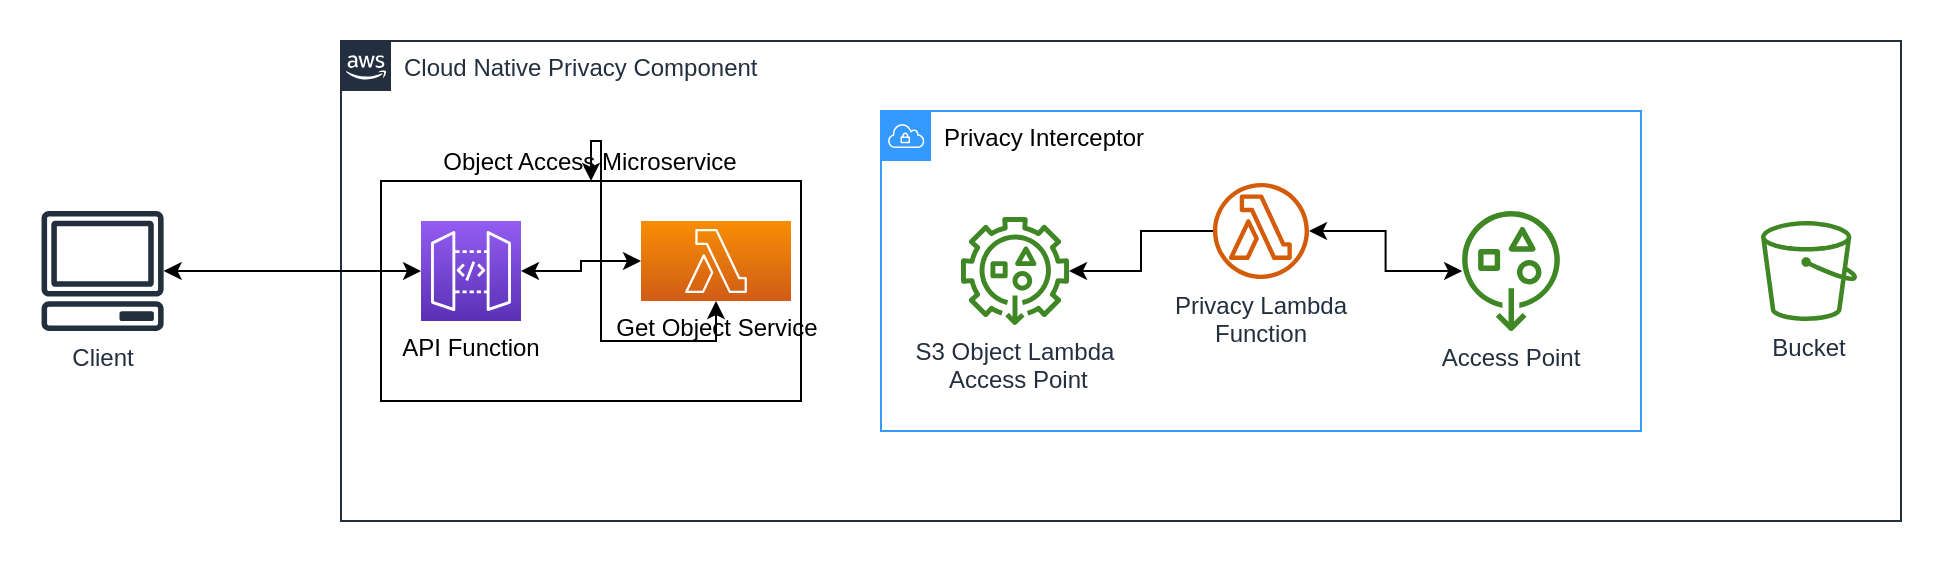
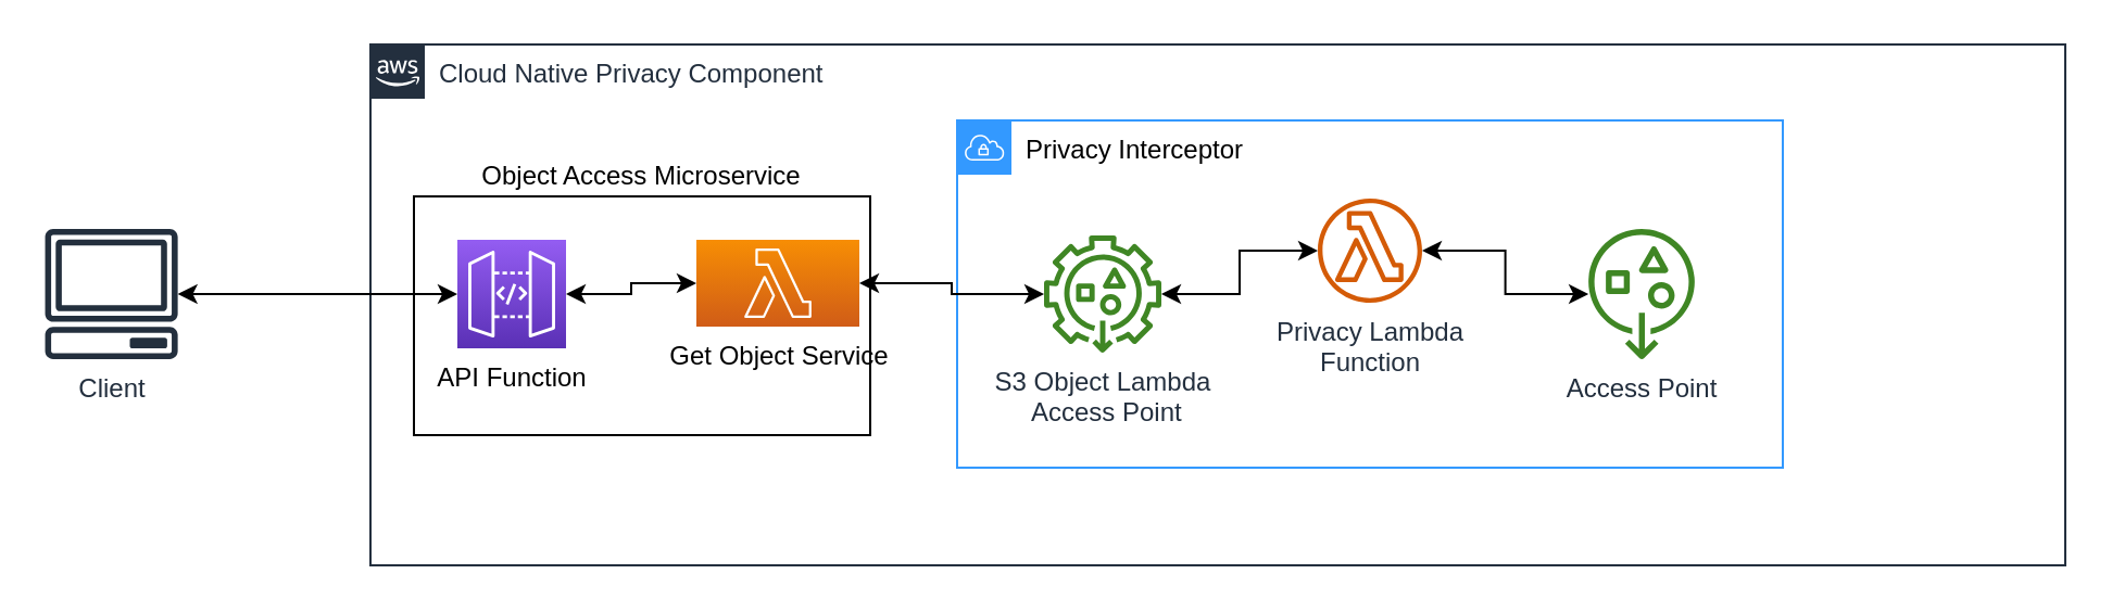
- <mxCell id="15" value="" style="edgeStyle=orthogonalEdgeStyle;rounded=0;orthogonalLoop=1;jettySize=auto;html=1;fontSize=14;fontColor=#000000;startArrow=classic;startFill=1;endArrow=none;" parent="2" source="11" target="14" edge="1"><mxGeometry relative="1" as="geometry" /></mxCell>
+ <mxCell id="15" value="" style="edgeStyle=orthogonalEdgeStyle;rounded=0;orthogonalLoop=1;jettySize=auto;html=1;fontSize=14;fontColor=#000000;startArrow=classic;startFill=1;" parent="2" source="11" target="14" edge="1"><mxGeometry relative="1" as="geometry" /></mxCell>
- <mxCell id="8" value="Bucket" style="sketch=0;outlineConnect=0;fontColor=#232F3E;gradientColor=none;fillColor=#3F8624;strokeColor=none;dashed=0;verticalLabelPosition=bottom;verticalAlign=top;align=center;html=1;fontSize=12;fontStyle=0;aspect=fixed;pointerEvents=1;shape=mxgraph.aws4.bucket;" parent="7" vertex="1"><mxGeometry x="440" y="55" width="48.08" height="50" as="geometry" /></mxCell>
- <mxCell id="12" style="edgeStyle=orthogonalEdgeStyle;rounded=0;orthogonalLoop=1;jettySize=auto;html=1;fontSize=14;fontColor=#000000;startArrow=classic;startFill=1;" parent="2" source="4" target="3" edge="1"><mxGeometry relative="1" as="geometry" /></mxCell>
+ <mxCell id="12" style="edgeStyle=orthogonalEdgeStyle;rounded=0;orthogonalLoop=1;jettySize=auto;html=1;fontSize=14;fontColor=#000000;startArrow=classic;startFill=1;" parent="2" source="4" target="11" edge="1"><mxGeometry relative="1" as="geometry" /></mxCell>
